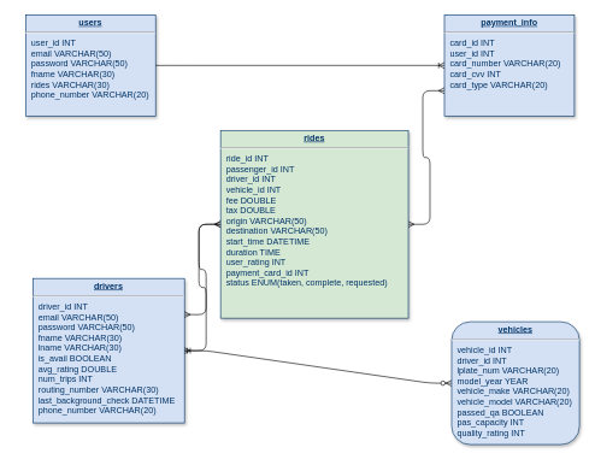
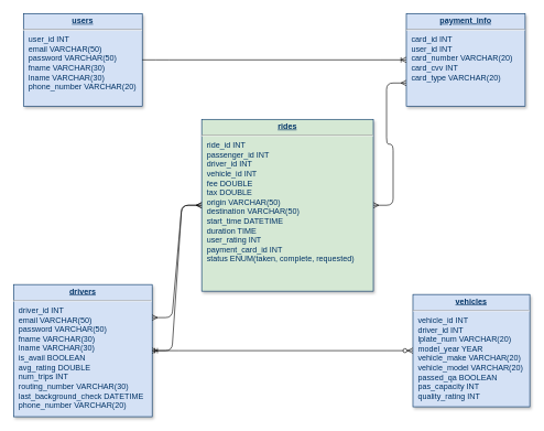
- <mxCell id="3" value="&lt;p style=&quot;margin: 0px ; margin-top: 4px ; text-align: center ; text-decoration: underline&quot;&gt;&lt;b&gt;users&lt;/b&gt;&lt;/p&gt;&lt;hr&gt;&lt;p style=&quot;margin: 0px ; margin-left: 8px&quot;&gt;user_id INT&lt;/p&gt;&lt;p style=&quot;margin: 0px ; margin-left: 8px&quot;&gt;email VARCHAR(50)&lt;/p&gt;&lt;p style=&quot;margin: 0px ; margin-left: 8px&quot;&gt;password VARCHAR(50)&lt;/p&gt;&lt;p style=&quot;margin: 0px 0px 0px 8px&quot;&gt;fname VARCHAR(30)&amp;nbsp;&lt;/p&gt;&lt;p style=&quot;margin: 0px 0px 0px 8px&quot;&gt;rides VARCHAR(30)&lt;/p&gt;&lt;p style=&quot;margin: 0px 0px 0px 8px&quot;&gt;phone_number VARCHAR(20)&amp;nbsp;&lt;/p&gt;&lt;p style=&quot;margin: 0px 0px 0px 8px&quot;&gt;&lt;br&gt;&lt;/p&gt;&lt;p style=&quot;margin: 0px 0px 0px 8px&quot;&gt;&lt;br&gt;&lt;/p&gt;&lt;p style=&quot;margin: 0px 0px 0px 8px&quot;&gt;&lt;br&gt;&lt;/p&gt;" style="verticalAlign=top;align=left;overflow=fill;fontSize=12;fontFamily=Helvetica;html=1;strokeColor=#003366;shadow=1;fillColor=#D4E1F5;fontColor=#003366" parent="1" vertex="1"><mxGeometry x="35" y="20" width="180" height="140" as="geometry" /></mxCell>
+ <mxCell id="3" value="&lt;p style=&quot;margin: 0px ; margin-top: 4px ; text-align: center ; text-decoration: underline&quot;&gt;&lt;b&gt;users&lt;/b&gt;&lt;/p&gt;&lt;hr&gt;&lt;p style=&quot;margin: 0px ; margin-left: 8px&quot;&gt;user_id INT&lt;/p&gt;&lt;p style=&quot;margin: 0px ; margin-left: 8px&quot;&gt;email VARCHAR(50)&lt;/p&gt;&lt;p style=&quot;margin: 0px ; margin-left: 8px&quot;&gt;password VARCHAR(50)&lt;/p&gt;&lt;p style=&quot;margin: 0px 0px 0px 8px&quot;&gt;fname VARCHAR(30)&amp;nbsp;&lt;/p&gt;&lt;p style=&quot;margin: 0px 0px 0px 8px&quot;&gt;lname VARCHAR(30)&lt;/p&gt;&lt;p style=&quot;margin: 0px 0px 0px 8px&quot;&gt;phone_number VARCHAR(20)&amp;nbsp;&lt;/p&gt;&lt;p style=&quot;margin: 0px 0px 0px 8px&quot;&gt;&lt;br&gt;&lt;/p&gt;&lt;p style=&quot;margin: 0px 0px 0px 8px&quot;&gt;&lt;br&gt;&lt;/p&gt;&lt;p style=&quot;margin: 0px 0px 0px 8px&quot;&gt;&lt;br&gt;&lt;/p&gt;" style="verticalAlign=top;align=left;overflow=fill;fontSize=12;fontFamily=Helvetica;html=1;strokeColor=#003366;shadow=1;fillColor=#D4E1F5;fontColor=#003366" parent="1" vertex="1"><mxGeometry x="35" y="20" width="180" height="140" as="geometry" /></mxCell>
- <mxCell id="2" value="&lt;p style=&quot;margin: 0px ; margin-top: 4px ; text-align: center ; text-decoration: underline&quot;&gt;&lt;b&gt;drivers&lt;/b&gt;&lt;/p&gt;&lt;hr&gt;&lt;p style=&quot;margin: 0px ; margin-left: 8px&quot;&gt;driver_id INT&lt;/p&gt;&lt;p style=&quot;margin: 0px 0px 0px 8px&quot;&gt;email VARCHAR(50)&lt;/p&gt;&lt;p style=&quot;margin: 0px 0px 0px 8px&quot;&gt;password VARCHAR(50)&lt;/p&gt;&lt;p style=&quot;margin: 0px ; margin-left: 8px&quot;&gt;fname VARCHAR(30)&amp;nbsp;&lt;/p&gt;&lt;p style=&quot;margin: 0px ; margin-left: 8px&quot;&gt;lname VARCHAR(30)&amp;nbsp;&lt;/p&gt;&lt;p style=&quot;margin: 0px ; margin-left: 8px&quot;&gt;is_avail BOOLEAN&amp;nbsp;&lt;/p&gt;&lt;p style=&quot;margin: 0px ; margin-left: 8px&quot;&gt;avg_rating DOUBLE&lt;/p&gt;&lt;p style=&quot;margin: 0px ; margin-left: 8px&quot;&gt;num_trips INT&lt;/p&gt;&lt;p style=&quot;margin: 0px ; margin-left: 8px&quot;&gt;routing_number VARCHAR(30)&lt;/p&gt;&lt;p style=&quot;margin: 0px ; margin-left: 8px&quot;&gt;last_background_check DATETIME&lt;/p&gt;&lt;p style=&quot;margin: 0px ; margin-left: 8px&quot;&gt;phone_number VARCHAR(20)&lt;br&gt;&lt;/p&gt;&lt;p style=&quot;margin: 0px ; margin-left: 8px&quot;&gt;&lt;br&gt;&lt;/p&gt;&lt;p style=&quot;margin: 0px ; margin-left: 8px&quot;&gt;&lt;br&gt;&lt;/p&gt;&lt;p style=&quot;margin: 0px ; margin-left: 8px&quot;&gt;&lt;br&gt;&lt;/p&gt;&lt;p style=&quot;margin: 0px ; margin-left: 8px&quot;&gt;&lt;br&gt;&lt;/p&gt;&lt;p style=&quot;margin: 0px ; margin-left: 8px&quot;&gt;&lt;br&gt;&lt;/p&gt;" style="verticalAlign=top;align=left;overflow=fill;fontSize=12;fontFamily=Helvetica;html=1;strokeColor=#003366;shadow=1;fillColor=#D4E1F5;fontColor=#003366" parent="1" vertex="1"><mxGeometry x="45" y="385" width="210" height="200" as="geometry" /></mxCell>
+ <mxCell id="2" value="&lt;p style=&quot;margin: 0px ; margin-top: 4px ; text-align: center ; text-decoration: underline&quot;&gt;&lt;b&gt;drivers&lt;/b&gt;&lt;/p&gt;&lt;hr&gt;&lt;p style=&quot;margin: 0px ; margin-left: 8px&quot;&gt;driver_id INT&lt;/p&gt;&lt;p style=&quot;margin: 0px 0px 0px 8px&quot;&gt;email VARCHAR(50)&lt;/p&gt;&lt;p style=&quot;margin: 0px 0px 0px 8px&quot;&gt;password VARCHAR(50)&lt;/p&gt;&lt;p style=&quot;margin: 0px ; margin-left: 8px&quot;&gt;fname VARCHAR(30)&amp;nbsp;&lt;/p&gt;&lt;p style=&quot;margin: 0px ; margin-left: 8px&quot;&gt;lname VARCHAR(30)&amp;nbsp;&lt;/p&gt;&lt;p style=&quot;margin: 0px ; margin-left: 8px&quot;&gt;is_avail BOOLEAN&amp;nbsp;&lt;/p&gt;&lt;p style=&quot;margin: 0px ; margin-left: 8px&quot;&gt;avg_rating DOUBLE&lt;/p&gt;&lt;p style=&quot;margin: 0px ; margin-left: 8px&quot;&gt;num_trips INT&lt;/p&gt;&lt;p style=&quot;margin: 0px ; margin-left: 8px&quot;&gt;routing_number VARCHAR(30)&lt;/p&gt;&lt;p style=&quot;margin: 0px ; margin-left: 8px&quot;&gt;last_background_check DATETIME&lt;/p&gt;&lt;p style=&quot;margin: 0px ; margin-left: 8px&quot;&gt;phone_number VARCHAR(20)&lt;br&gt;&lt;/p&gt;&lt;p style=&quot;margin: 0px ; margin-left: 8px&quot;&gt;&lt;br&gt;&lt;/p&gt;&lt;p style=&quot;margin: 0px ; margin-left: 8px&quot;&gt;&lt;br&gt;&lt;/p&gt;&lt;p style=&quot;margin: 0px ; margin-left: 8px&quot;&gt;&lt;br&gt;&lt;/p&gt;&lt;p style=&quot;margin: 0px ; margin-left: 8px&quot;&gt;&lt;br&gt;&lt;/p&gt;&lt;p style=&quot;margin: 0px ; margin-left: 8px&quot;&gt;&lt;br&gt;&lt;/p&gt;" style="verticalAlign=top;align=left;overflow=fill;fontSize=12;fontFamily=Helvetica;html=1;strokeColor=#003366;shadow=1;fillColor=#D4E1F5;fontColor=#003366" parent="1" vertex="1"><mxGeometry x="20" y="430" width="210" height="200" as="geometry" /></mxCell>
- <mxCell id="4" value="&lt;p style=&quot;margin: 0px ; margin-top: 4px ; text-align: center ; text-decoration: underline&quot;&gt;&lt;b&gt;vehicles&lt;/b&gt;&lt;/p&gt;&lt;hr&gt;&lt;p style=&quot;margin: 0px ; margin-left: 8px&quot;&gt;&lt;span style=&quot;font-size: 12px&quot;&gt;vehicle_id INT&lt;/span&gt;&lt;/p&gt;&lt;p style=&quot;margin: 0px ; margin-left: 8px&quot;&gt;&lt;span style=&quot;font-size: 12px&quot;&gt;driver_id INT&lt;/span&gt;&lt;/p&gt;&lt;p style=&quot;margin: 0px ; margin-left: 8px&quot;&gt;&lt;span style=&quot;font-size: 12px&quot;&gt;lplate_num VARCHAR(20)&lt;/span&gt;&lt;/p&gt;&lt;p style=&quot;margin: 0px ; margin-left: 8px&quot;&gt;&lt;span style=&quot;font-size: 12px&quot;&gt;model_year YEAR&lt;/span&gt;&lt;/p&gt;&lt;p style=&quot;margin: 0px ; margin-left: 8px&quot;&gt;&lt;span style=&quot;font-size: 12px&quot;&gt;vehicle_make VARCHAR(20)&lt;/span&gt;&lt;/p&gt;&lt;p style=&quot;margin: 0px ; margin-left: 8px&quot;&gt;&lt;span&gt;vehicle_model VARCHAR(20)&lt;/span&gt;&lt;br&gt;&lt;/p&gt;&lt;p style=&quot;margin: 0px ; margin-left: 8px&quot;&gt;passed_qa BOOLEAN&lt;/p&gt;&lt;p style=&quot;margin: 0px ; margin-left: 8px&quot;&gt;pas_capacity INT&lt;/p&gt;&lt;p style=&quot;margin: 0px ; margin-left: 8px&quot;&gt;quality_rating INT&lt;/p&gt;&lt;p style=&quot;margin: 0px 0px 0px 8px&quot;&gt;&lt;br&gt;&lt;/p&gt;" style="verticalAlign=top;align=left;overflow=fill;fontSize=12;fontFamily=Helvetica;html=1;strokeColor=#003366;shadow=1;fillColor=#D4E1F5;fontColor=#003366;rounded=1;" parent="1" vertex="1"><mxGeometry x="625" y="445" width="177" height="170" as="geometry" /></mxCell>
+ <mxCell id="4" value="&lt;p style=&quot;margin: 0px ; margin-top: 4px ; text-align: center ; text-decoration: underline&quot;&gt;&lt;b&gt;vehicles&lt;/b&gt;&lt;/p&gt;&lt;hr&gt;&lt;p style=&quot;margin: 0px ; margin-left: 8px&quot;&gt;&lt;span style=&quot;font-size: 12px&quot;&gt;vehicle_id INT&lt;/span&gt;&lt;/p&gt;&lt;p style=&quot;margin: 0px ; margin-left: 8px&quot;&gt;&lt;span style=&quot;font-size: 12px&quot;&gt;driver_id INT&lt;/span&gt;&lt;/p&gt;&lt;p style=&quot;margin: 0px ; margin-left: 8px&quot;&gt;&lt;span style=&quot;font-size: 12px&quot;&gt;lplate_num VARCHAR(20)&lt;/span&gt;&lt;/p&gt;&lt;p style=&quot;margin: 0px ; margin-left: 8px&quot;&gt;&lt;span style=&quot;font-size: 12px&quot;&gt;model_year YEAR&lt;/span&gt;&lt;/p&gt;&lt;p style=&quot;margin: 0px ; margin-left: 8px&quot;&gt;&lt;span style=&quot;font-size: 12px&quot;&gt;vehicle_make VARCHAR(20)&lt;/span&gt;&lt;/p&gt;&lt;p style=&quot;margin: 0px ; margin-left: 8px&quot;&gt;&lt;span&gt;vehicle_model VARCHAR(20)&lt;/span&gt;&lt;br&gt;&lt;/p&gt;&lt;p style=&quot;margin: 0px ; margin-left: 8px&quot;&gt;passed_qa BOOLEAN&lt;/p&gt;&lt;p style=&quot;margin: 0px ; margin-left: 8px&quot;&gt;pas_capacity INT&lt;/p&gt;&lt;p style=&quot;margin: 0px ; margin-left: 8px&quot;&gt;quality_rating INT&lt;/p&gt;&lt;p style=&quot;margin: 0px 0px 0px 8px&quot;&gt;&lt;br&gt;&lt;/p&gt;" style="verticalAlign=top;align=left;overflow=fill;fontSize=12;fontFamily=Helvetica;html=1;strokeColor=#003366;shadow=1;fillColor=#D4E1F5;fontColor=#003366" parent="1" vertex="1"><mxGeometry x="625" y="445" width="177" height="170" as="geometry" /></mxCell>
